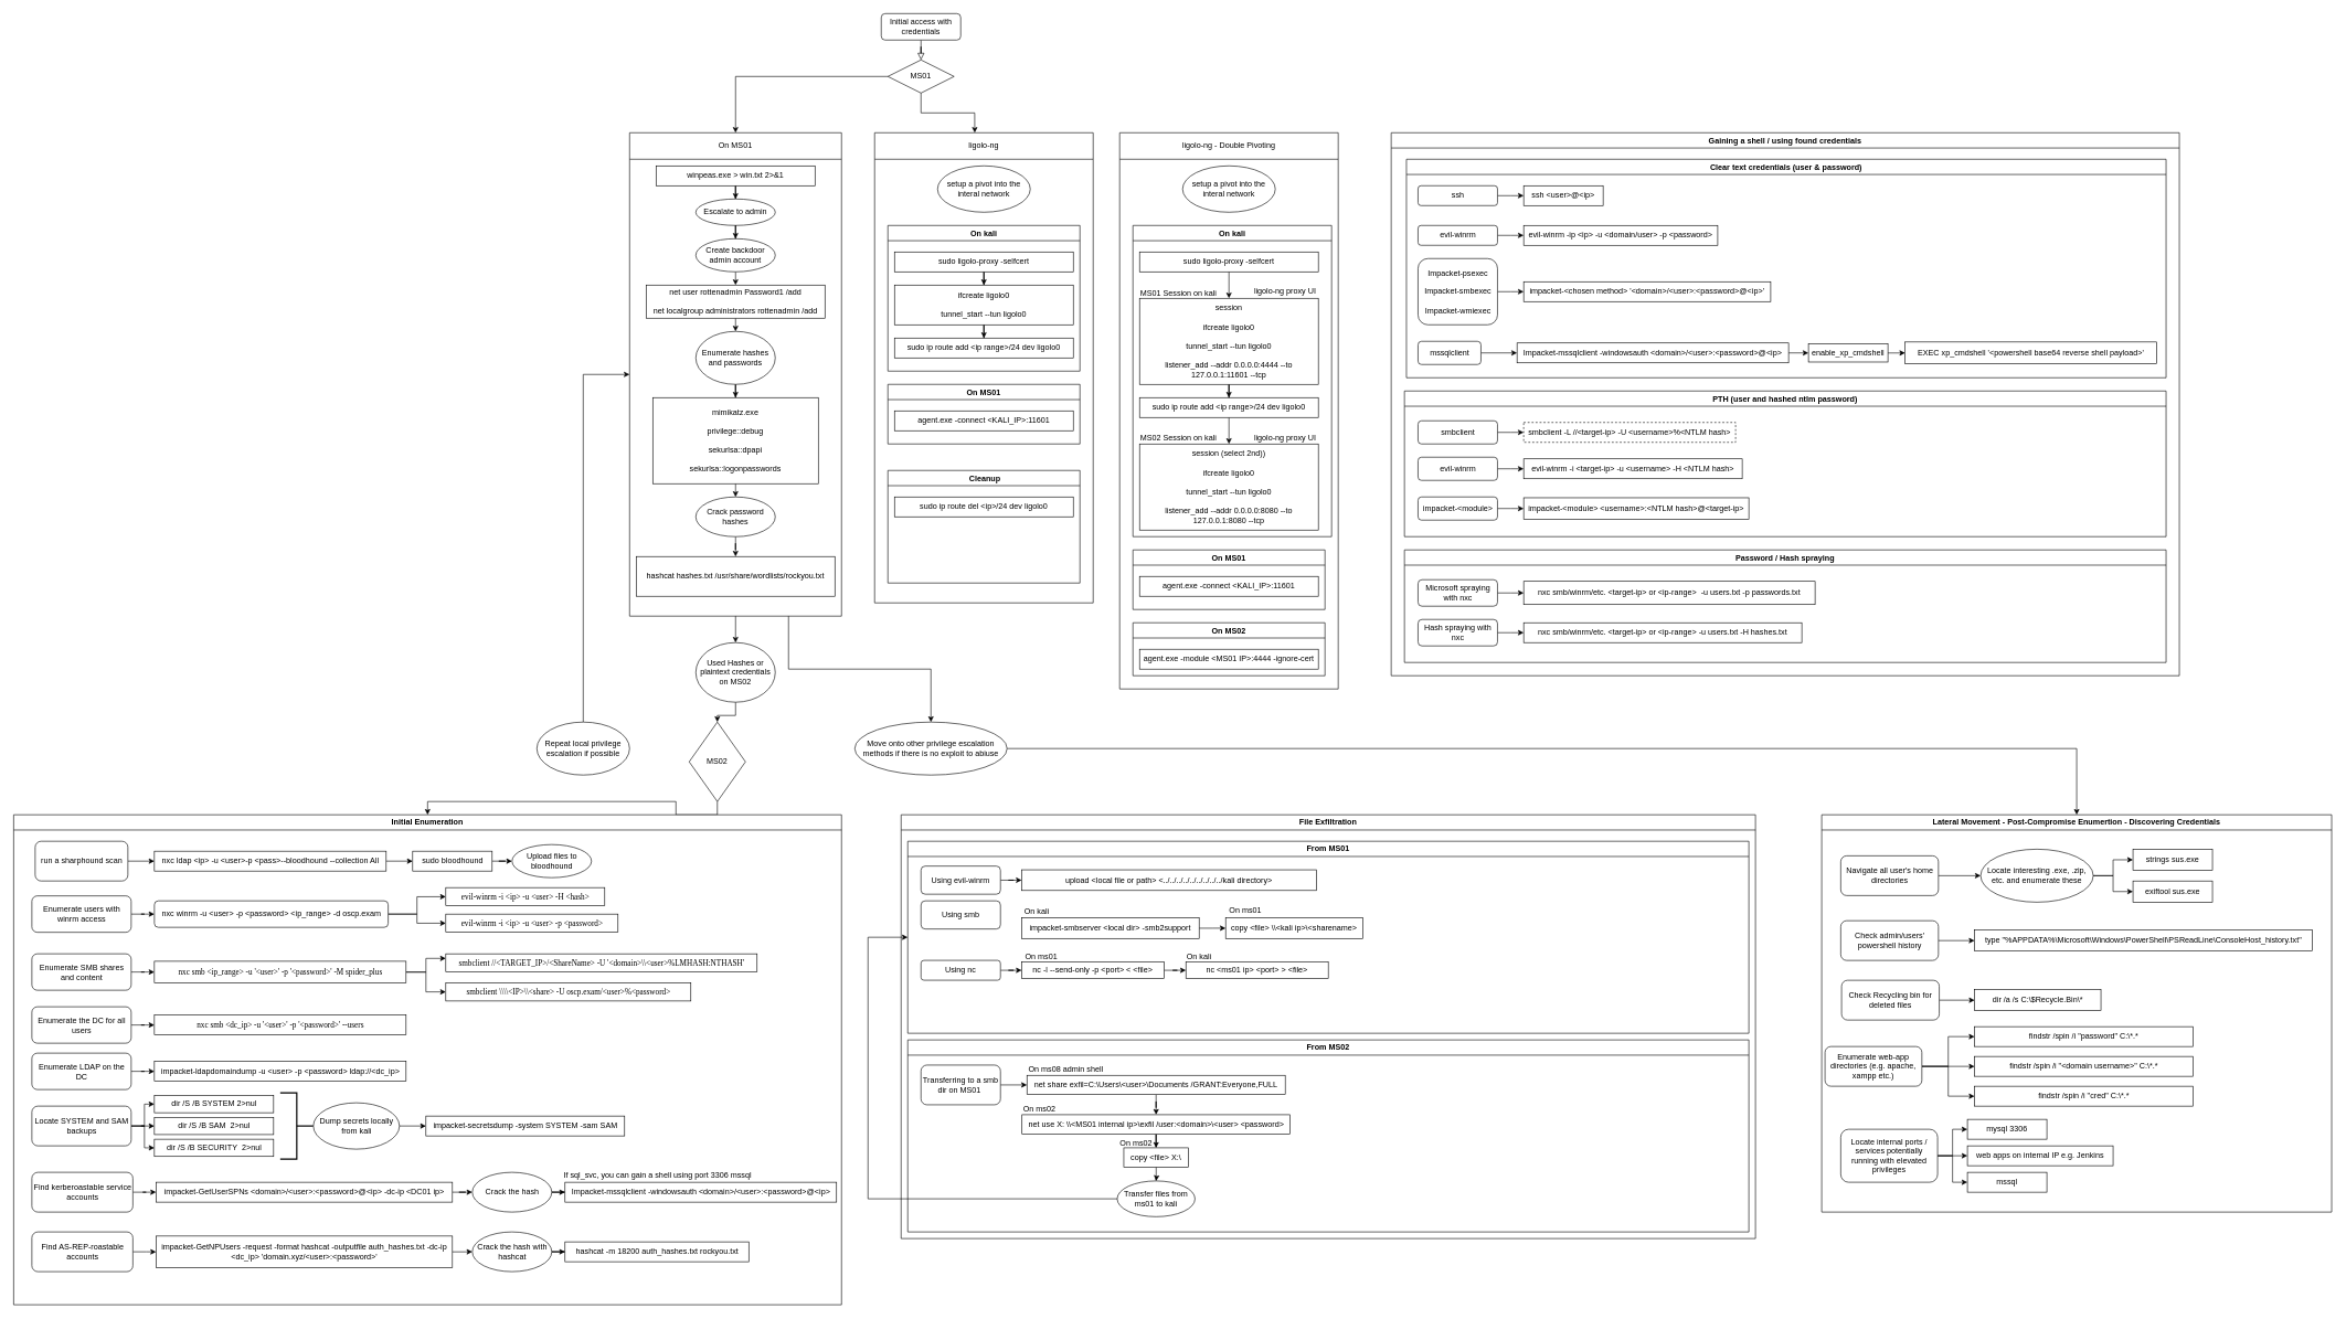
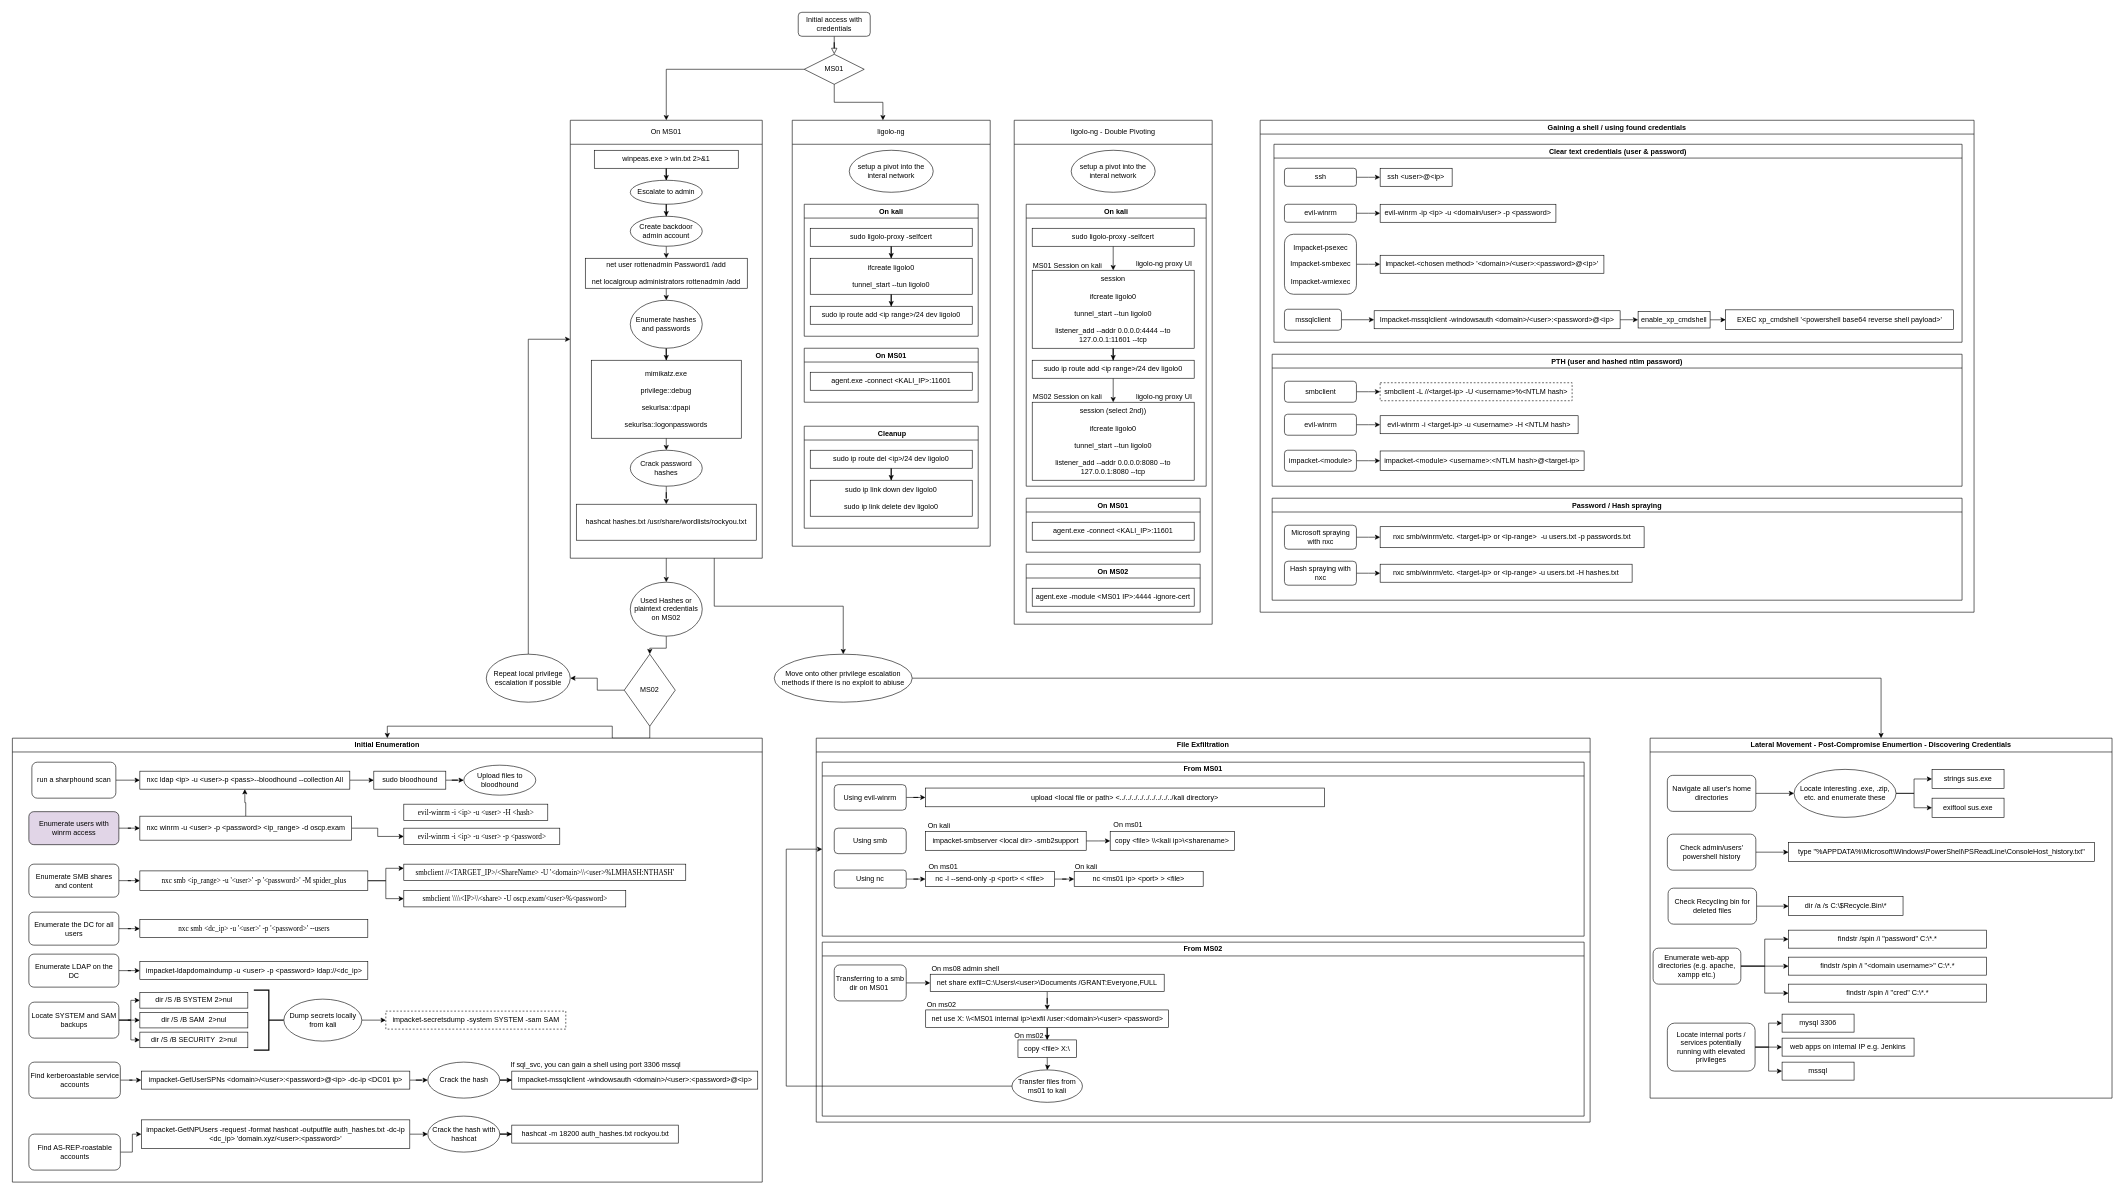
+ <mxCell id="35" style="edgeStyle=orthogonalEdgeStyle;rounded=0;orthogonalLoop=1;jettySize=auto;html=1;" parent="34" source="36" target="37" edge="1"><mxGeometry relative="1" as="geometry" /></mxCell>
+ <mxCell id="37" value="&lt;div&gt;sudo ip link down dev ligolo0&lt;/div&gt;&lt;div&gt;&lt;br&gt;&lt;/div&gt;&lt;div&gt;sudo ip link delete dev ligolo0&lt;/div&gt;" style="rounded=0;whiteSpace=wrap;html=1;" parent="34" vertex="1"><mxGeometry x="10" y="90" width="270" height="60" as="geometry" /></mxCell>
+ <mxCell id="40" style="edgeStyle=orthogonalEdgeStyle;rounded=0;orthogonalLoop=1;jettySize=auto;html=1;" parent="1" source="41" target="99" edge="1"><mxGeometry relative="1" as="geometry"><mxPoint x="890" y="1130" as="targetPoint" /></mxGeometry></mxCell>
- <mxCell id="104" value="upload &amp;lt;local file or path&amp;gt; &amp;lt;../../../../../../../../../kali directory&amp;gt;" style="rounded=0;whiteSpace=wrap;html=1;" parent="101" vertex="1"><mxGeometry x="172" y="43.13" width="445" height="31.25" as="geometry" /></mxCell>
+ <mxCell id="104" value="upload &amp;lt;local file or path&amp;gt; &amp;lt;../../../../../../../../../kali directory&amp;gt;" style="rounded=0;whiteSpace=wrap;html=1;" parent="101" vertex="1"><mxGeometry x="172" y="43.13" width="665" height="31.25" as="geometry" /></mxCell>
- <mxCell id="45" style="edgeStyle=orthogonalEdgeStyle;rounded=0;orthogonalLoop=1;jettySize=auto;html=1;entryX=0;entryY=0.5;entryDx=0;entryDy=0;" parent="44" source="47" target="61" edge="1"><mxGeometry relative="1" as="geometry" /></mxCell>
+ <mxCell id="45" style="edgeStyle=orthogonalEdgeStyle;rounded=0;orthogonalLoop=1;jettySize=auto;html=1;" parent="44" source="47" target="79" edge="1"><mxGeometry relative="1" as="geometry" /></mxCell>
- <mxCell id="49" value="Enumerate users with winrm access" style="rounded=1;whiteSpace=wrap;html=1;" parent="44" vertex="1"><mxGeometry x="27.5" y="122.5" width="150" height="55" as="geometry" /></mxCell>
+ <mxCell id="49" value="Enumerate users with winrm access" style="rounded=1;whiteSpace=wrap;html=1;fillColor=#e1d5e7;" parent="44" vertex="1"><mxGeometry x="27.5" y="122.5" width="150" height="55" as="geometry" /></mxCell>
- <mxCell id="47" value="nxc winrm -u &amp;lt;user&amp;gt; -p &amp;lt;password&amp;gt; &amp;lt;ip_range&amp;gt; -d oscp.exam" style="whiteSpace=wrap;html=1;rounded=1;" parent="44" vertex="1"><mxGeometry x="212.5" y="130" width="353" height="40" as="geometry" /></mxCell>
+ <mxCell id="47" value="nxc winrm -u &amp;lt;user&amp;gt; -p &amp;lt;password&amp;gt; &amp;lt;ip_range&amp;gt; -d oscp.exam" style="rounded=0;whiteSpace=wrap;html=1;" parent="44" vertex="1"><mxGeometry x="212.5" y="130" width="353" height="40" as="geometry" /></mxCell>
- <mxCell id="105" value="Using smb" style="rounded=1;whiteSpace=wrap;html=1;" parent="101" vertex="1"><mxGeometry x="20" y="90" width="120" height="42.5" as="geometry" /></mxCell>
+ <mxCell id="105" value="Using smb" style="rounded=1;whiteSpace=wrap;html=1;" parent="101" vertex="1"><mxGeometry x="20" y="110" width="120" height="42.5" as="geometry" /></mxCell>
- <mxCell id="75" value="impacket-secretsdump -system SYSTEM -sam SAM" style="rounded=0;whiteSpace=wrap;html=1;" parent="44" vertex="1"><mxGeometry x="622.5" y="455" width="300" height="30" as="geometry" /></mxCell>
+ <mxCell id="75" value="impacket-secretsdump -system SYSTEM -sam SAM" style="rounded=0;whiteSpace=wrap;html=1;dashed=1;" parent="44" vertex="1"><mxGeometry x="622.5" y="455" width="300" height="30" as="geometry" /></mxCell>
- <mxCell id="92" value="Find AS-REP-roastable accounts" style="rounded=1;whiteSpace=wrap;html=1;" parent="44" vertex="1"><mxGeometry x="27.5" y="630" width="152.5" height="60" as="geometry" /></mxCell>
+ <mxCell id="92" value="Find AS-REP-roastable accounts" style="rounded=1;whiteSpace=wrap;html=1;" parent="44" vertex="1"><mxGeometry x="27.5" y="660" width="152.5" height="60" as="geometry" /></mxCell>
